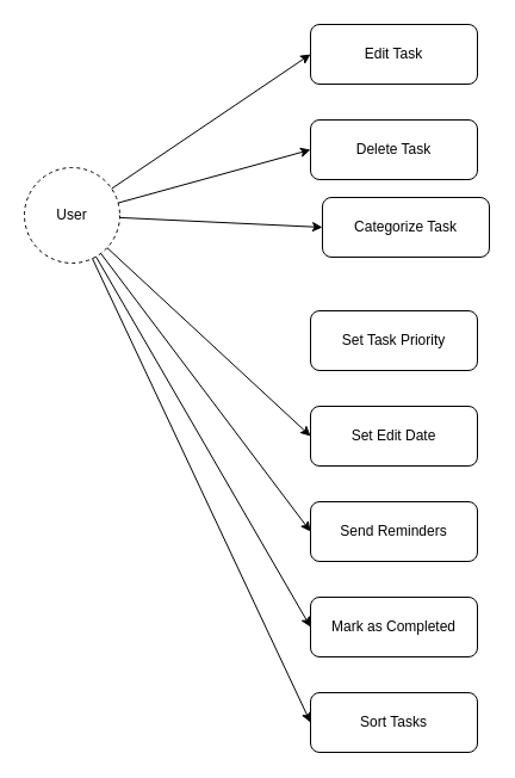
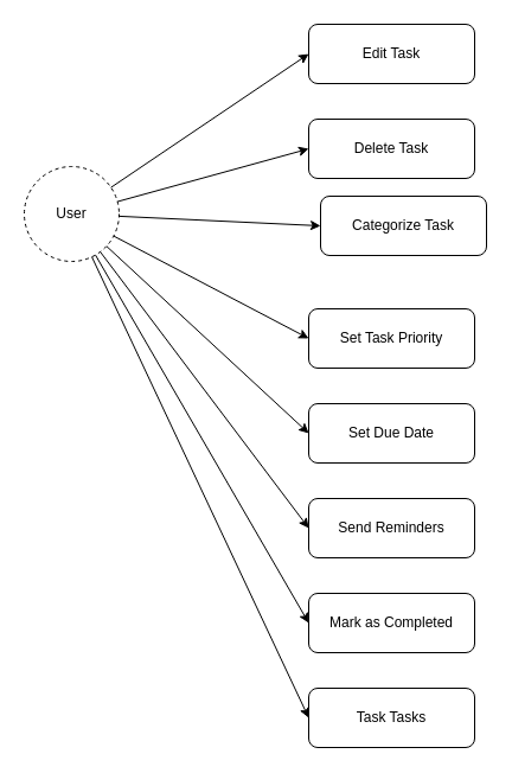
+ <mxCell id="14" style="entryX=0;entryY=0.5;entryDx=0;entryDy=0;" parent="1" source="2" target="6" edge="1"><mxGeometry relative="1" as="geometry" /></mxCell>
- <mxCell id="7" value="Set Edit Date" style="rounded=1;whiteSpace=wrap;html=1;" parent="1" vertex="1"><mxGeometry x="260" y="340" width="140" height="50" as="geometry" /></mxCell>
+ <mxCell id="7" value="Set Due Date" style="rounded=1;whiteSpace=wrap;html=1;" parent="1" vertex="1"><mxGeometry x="260" y="340" width="140" height="50" as="geometry" /></mxCell>
- <mxCell id="10" value="Sort Tasks" style="rounded=1;whiteSpace=wrap;html=1;" parent="1" vertex="1"><mxGeometry x="260" y="580" width="140" height="50" as="geometry" /></mxCell>
+ <mxCell id="10" value="Task Tasks" style="rounded=1;whiteSpace=wrap;html=1;" parent="1" vertex="1"><mxGeometry x="260" y="580" width="140" height="50" as="geometry" /></mxCell>
